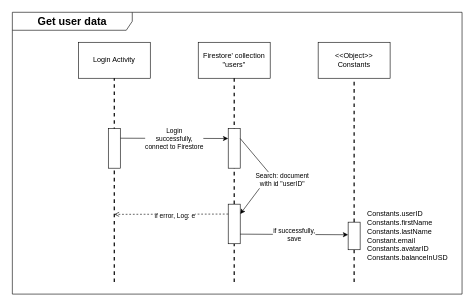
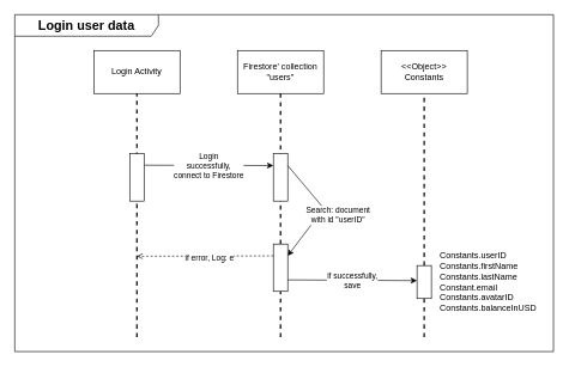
- <mxCell id="23" value="&lt;font style=&quot;font-size: 18px;&quot;&gt;&lt;b&gt;Get user data&lt;/b&gt;&lt;/font&gt;" style="shape=umlFrame;whiteSpace=wrap;html=1;pointerEvents=0;width=200;height=30;" vertex="1" parent="1"><mxGeometry x="20" y="20" width="750" height="470" as="geometry" /></mxCell>
+ <mxCell id="23" value="&lt;font style=&quot;font-size: 18px;&quot;&gt;&lt;b&gt;Login user data&lt;/b&gt;&lt;/font&gt;" style="shape=umlFrame;whiteSpace=wrap;html=1;pointerEvents=0;width=200;height=30;" vertex="1" parent="1"><mxGeometry x="20" y="20" width="750" height="470" as="geometry" /></mxCell>
